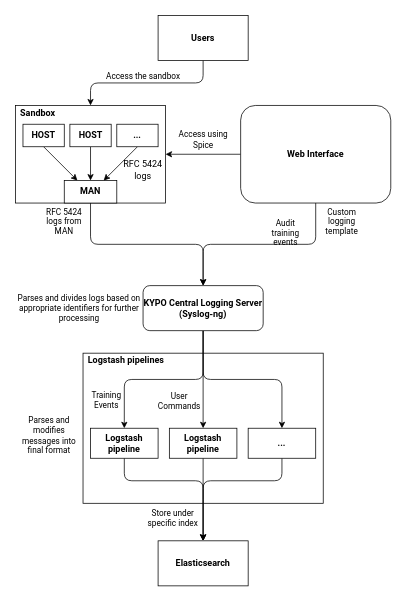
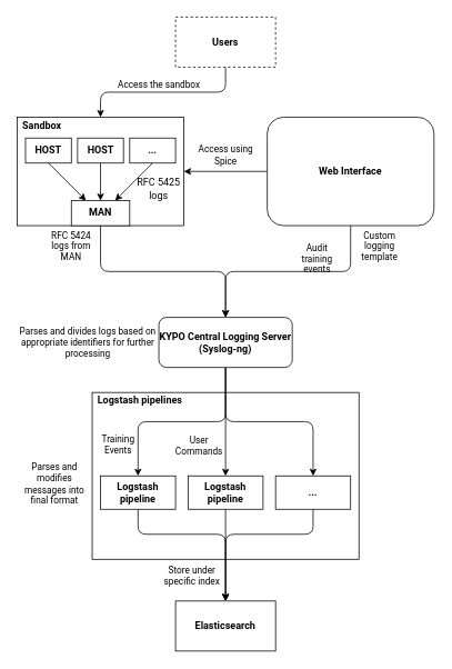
- <mxCell id="6" value="Users" style="rounded=0;whiteSpace=wrap;html=1;fontFamily=Roboto;fontSource=https%3A%2F%2Ffonts.googleapis.com%2Fcss%3Ffamily%3DRoboto;fontStyle=1" vertex="1" parent="1"><mxGeometry x="210" width="120" height="60" as="geometry" y="20" /></mxCell>
+ <mxCell id="6" value="Users" style="rounded=0;whiteSpace=wrap;html=1;fontFamily=Roboto;fontSource=https%3A%2F%2Ffonts.googleapis.com%2Fcss%3Ffamily%3DRoboto;fontStyle=1;dashed=1;" vertex="1" parent="1"><mxGeometry x="210" width="120" height="60" as="geometry" y="20" /></mxCell>
- <mxCell id="28" value="RFC 5424 logs" style="text;html=1;strokeColor=none;fillColor=none;align=center;verticalAlign=middle;whiteSpace=wrap;rounded=0;fontFamily=Roboto;" vertex="1" parent="1"><mxGeometry x="160" y="210" width="60" height="32" as="geometry" /></mxCell>
+ <mxCell id="28" value="RFC 5425 logs" style="text;html=1;strokeColor=none;fillColor=none;align=center;verticalAlign=middle;whiteSpace=wrap;rounded=0;fontFamily=Roboto;" vertex="1" parent="1"><mxGeometry x="160" y="210" width="60" height="32" as="geometry" /></mxCell>
